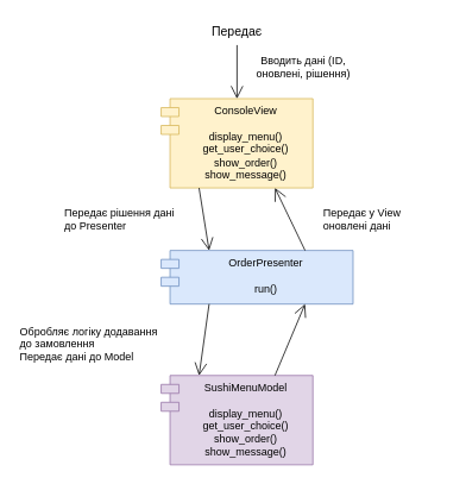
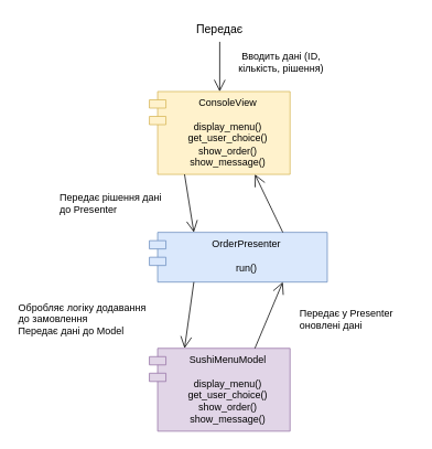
- <mxCell id="5" value="Вводить дані (ID, оновлені, рішення)" style="text;html=1;align=center;verticalAlign=middle;whiteSpace=wrap;rounded=0;fontSize=12;" vertex="1" parent="1"><mxGeometry x="279" y="60" width="121" height="30" as="geometry" /></mxCell>
+ <mxCell id="5" value="Вводить дані (ID, кількість, рішення)" style="text;html=1;align=center;verticalAlign=middle;whiteSpace=wrap;rounded=0;fontSize=12;" vertex="1" parent="1"><mxGeometry x="279" y="60" width="121" height="30" as="geometry" /></mxCell>
- <mxCell id="10" value="&lt;div&gt;Передає у View оновлені дані&lt;/div&gt;" style="text;html=1;align=left;verticalAlign=middle;whiteSpace=wrap;rounded=0;fontSize=12;" vertex="1" parent="1"><mxGeometry x="360" y="230" width="140" height="30" as="geometry" /></mxCell>
+ <mxCell id="14" value="&lt;div&gt;Передає у Presenter оновлені дані&lt;/div&gt;" style="text;html=1;align=left;verticalAlign=middle;whiteSpace=wrap;rounded=0;fontSize=12;" vertex="1" parent="1"><mxGeometry x="360" y="370" width="140" height="30" as="geometry" /></mxCell>
